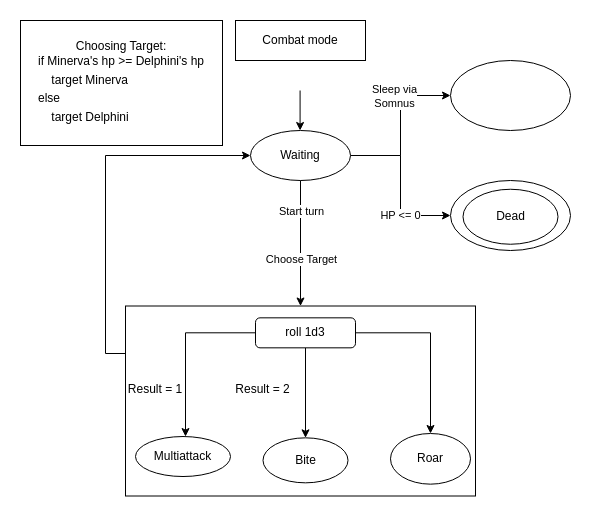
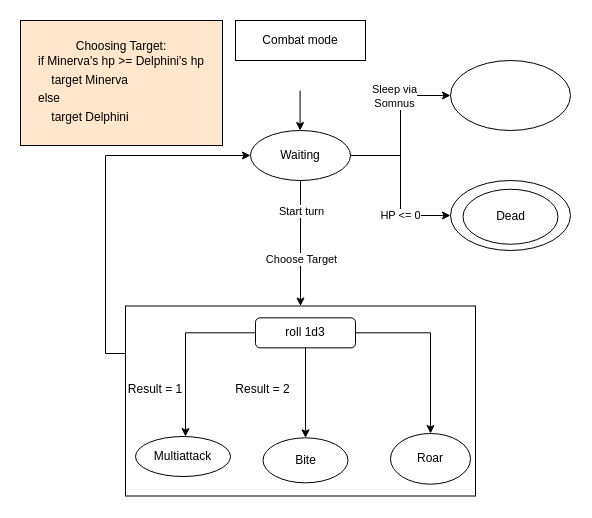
- <mxCell id="22" value="Choosing Target:&lt;br&gt;&lt;div style=&quot;text-align: left&quot;&gt;&lt;span style=&quot;vertical-align: super ; color: rgb(0 , 0 , 0)&quot;&gt;if Minerva's hp &amp;gt;= Delphini's hp&lt;/span&gt;&lt;/div&gt;&lt;sup&gt;&lt;div style=&quot;text-align: left&quot;&gt;&lt;span style=&quot;vertical-align: super ; color: rgb(0 , 0 , 0) ; font-size: 12px&quot;&gt;&amp;nbsp; &amp;nbsp; target Minerva&lt;/span&gt;&lt;/div&gt;&lt;div style=&quot;text-align: left&quot;&gt;&lt;span style=&quot;vertical-align: super ; color: rgb(0 , 0 , 0) ; font-size: 12px&quot;&gt;else&lt;/span&gt;&lt;/div&gt;&lt;div style=&quot;text-align: left&quot;&gt;&lt;span style=&quot;vertical-align: super ; color: rgb(0 , 0 , 0) ; font-size: 12px&quot;&gt;&amp;nbsp; &amp;nbsp; target Delphini&lt;/span&gt;&lt;/div&gt;&lt;/sup&gt;" style="rounded=0;whiteSpace=wrap;html=1;" parent="1" vertex="1"><mxGeometry x="20" y="20" width="202" height="125" as="geometry" /></mxCell>
+ <mxCell id="22" value="Choosing Target:&lt;br&gt;&lt;div style=&quot;text-align: left&quot;&gt;&lt;span style=&quot;vertical-align: super ; color: rgb(0 , 0 , 0)&quot;&gt;if Minerva's hp &amp;gt;= Delphini's hp&lt;/span&gt;&lt;/div&gt;&lt;sup&gt;&lt;div style=&quot;text-align: left&quot;&gt;&lt;span style=&quot;vertical-align: super ; color: rgb(0 , 0 , 0) ; font-size: 12px&quot;&gt;&amp;nbsp; &amp;nbsp; target Minerva&lt;/span&gt;&lt;/div&gt;&lt;div style=&quot;text-align: left&quot;&gt;&lt;span style=&quot;vertical-align: super ; color: rgb(0 , 0 , 0) ; font-size: 12px&quot;&gt;else&lt;/span&gt;&lt;/div&gt;&lt;div style=&quot;text-align: left&quot;&gt;&lt;span style=&quot;vertical-align: super ; color: rgb(0 , 0 , 0) ; font-size: 12px&quot;&gt;&amp;nbsp; &amp;nbsp; target Delphini&lt;/span&gt;&lt;/div&gt;&lt;/sup&gt;" style="rounded=0;whiteSpace=wrap;html=1;fillColor=#ffe6cc;" parent="1" vertex="1"><mxGeometry x="20" y="20" width="202" height="125" as="geometry" /></mxCell>
